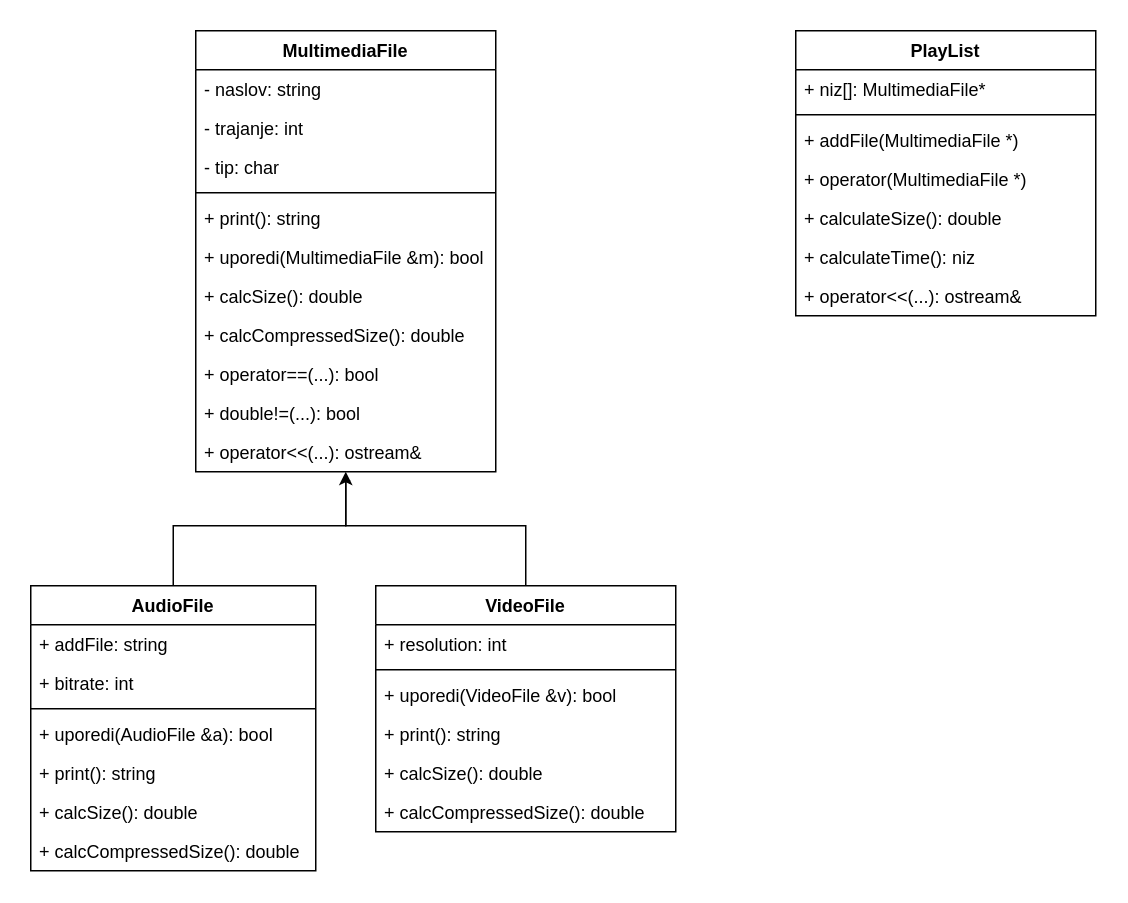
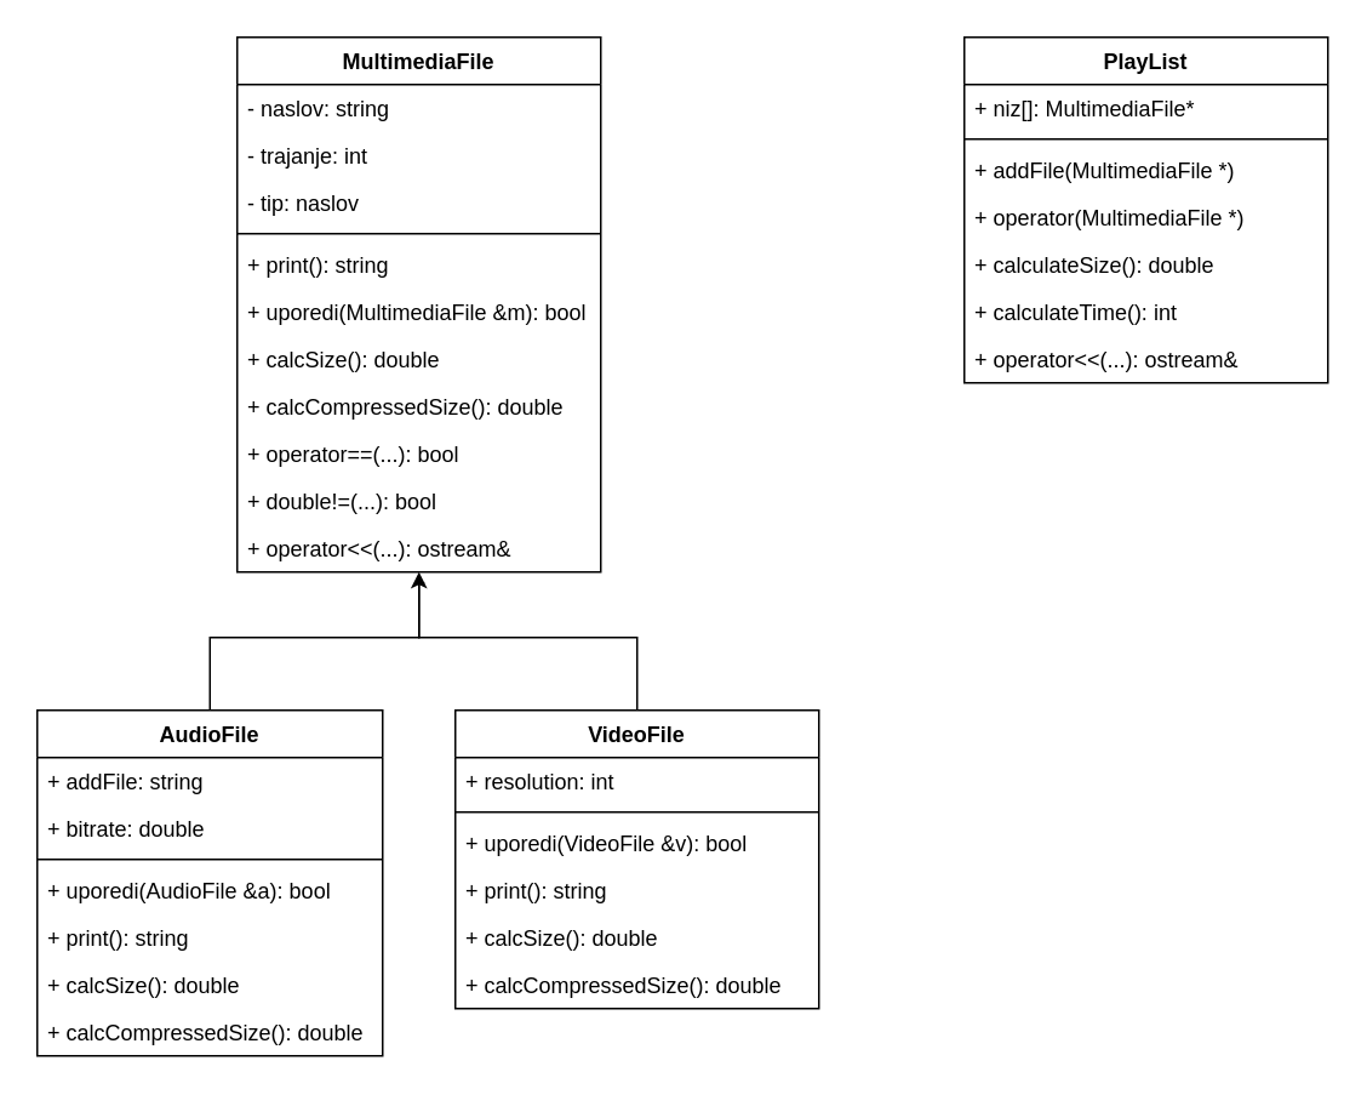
- <mxCell id="5" value="- tip: char" style="text;strokeColor=none;fillColor=none;align=left;verticalAlign=top;spacingLeft=4;spacingRight=4;overflow=hidden;rotatable=0;points=[[0,0.5],[1,0.5]];portConstraint=eastwest;" parent="2" vertex="1"><mxGeometry y="78" width="200" height="26" as="geometry" /></mxCell>
+ <mxCell id="5" value="- tip: naslov" style="text;strokeColor=none;fillColor=none;align=left;verticalAlign=top;spacingLeft=4;spacingRight=4;overflow=hidden;rotatable=0;points=[[0,0.5],[1,0.5]];portConstraint=eastwest;" parent="2" vertex="1"><mxGeometry y="78" width="200" height="26" as="geometry" /></mxCell>
- <mxCell id="37" value="+ calculateTime(): niz" style="text;strokeColor=none;fillColor=none;align=left;verticalAlign=top;spacingLeft=4;spacingRight=4;overflow=hidden;rotatable=0;points=[[0,0.5],[1,0.5]];portConstraint=eastwest;" parent="31" vertex="1"><mxGeometry y="138" width="200" height="26" as="geometry" /></mxCell>
+ <mxCell id="37" value="+ calculateTime(): int" style="text;strokeColor=none;fillColor=none;align=left;verticalAlign=top;spacingLeft=4;spacingRight=4;overflow=hidden;rotatable=0;points=[[0,0.5],[1,0.5]];portConstraint=eastwest;" parent="31" vertex="1"><mxGeometry y="138" width="200" height="26" as="geometry" /></mxCell>
- <mxCell id="17" value="+ bitrate: int" style="text;strokeColor=none;fillColor=none;align=left;verticalAlign=top;spacingLeft=4;spacingRight=4;overflow=hidden;rotatable=0;points=[[0,0.5],[1,0.5]];portConstraint=eastwest;" parent="15" vertex="1"><mxGeometry y="52" width="190" height="26" as="geometry" /></mxCell>
+ <mxCell id="17" value="+ bitrate: double" style="text;strokeColor=none;fillColor=none;align=left;verticalAlign=top;spacingLeft=4;spacingRight=4;overflow=hidden;rotatable=0;points=[[0,0.5],[1,0.5]];portConstraint=eastwest;" parent="15" vertex="1"><mxGeometry y="52" width="190" height="26" as="geometry" /></mxCell>
